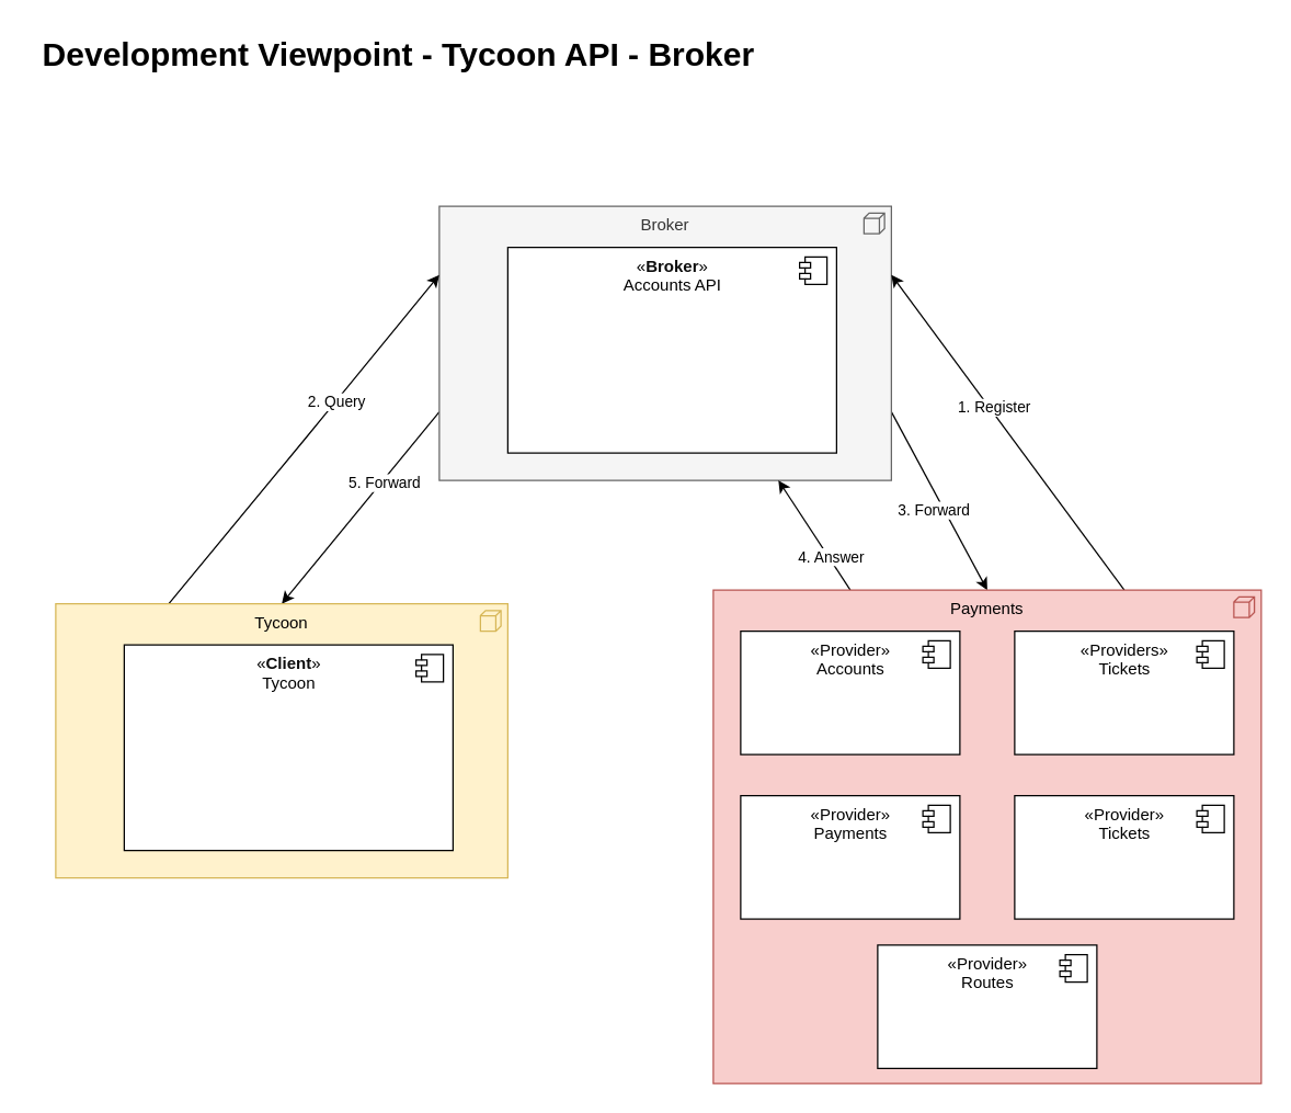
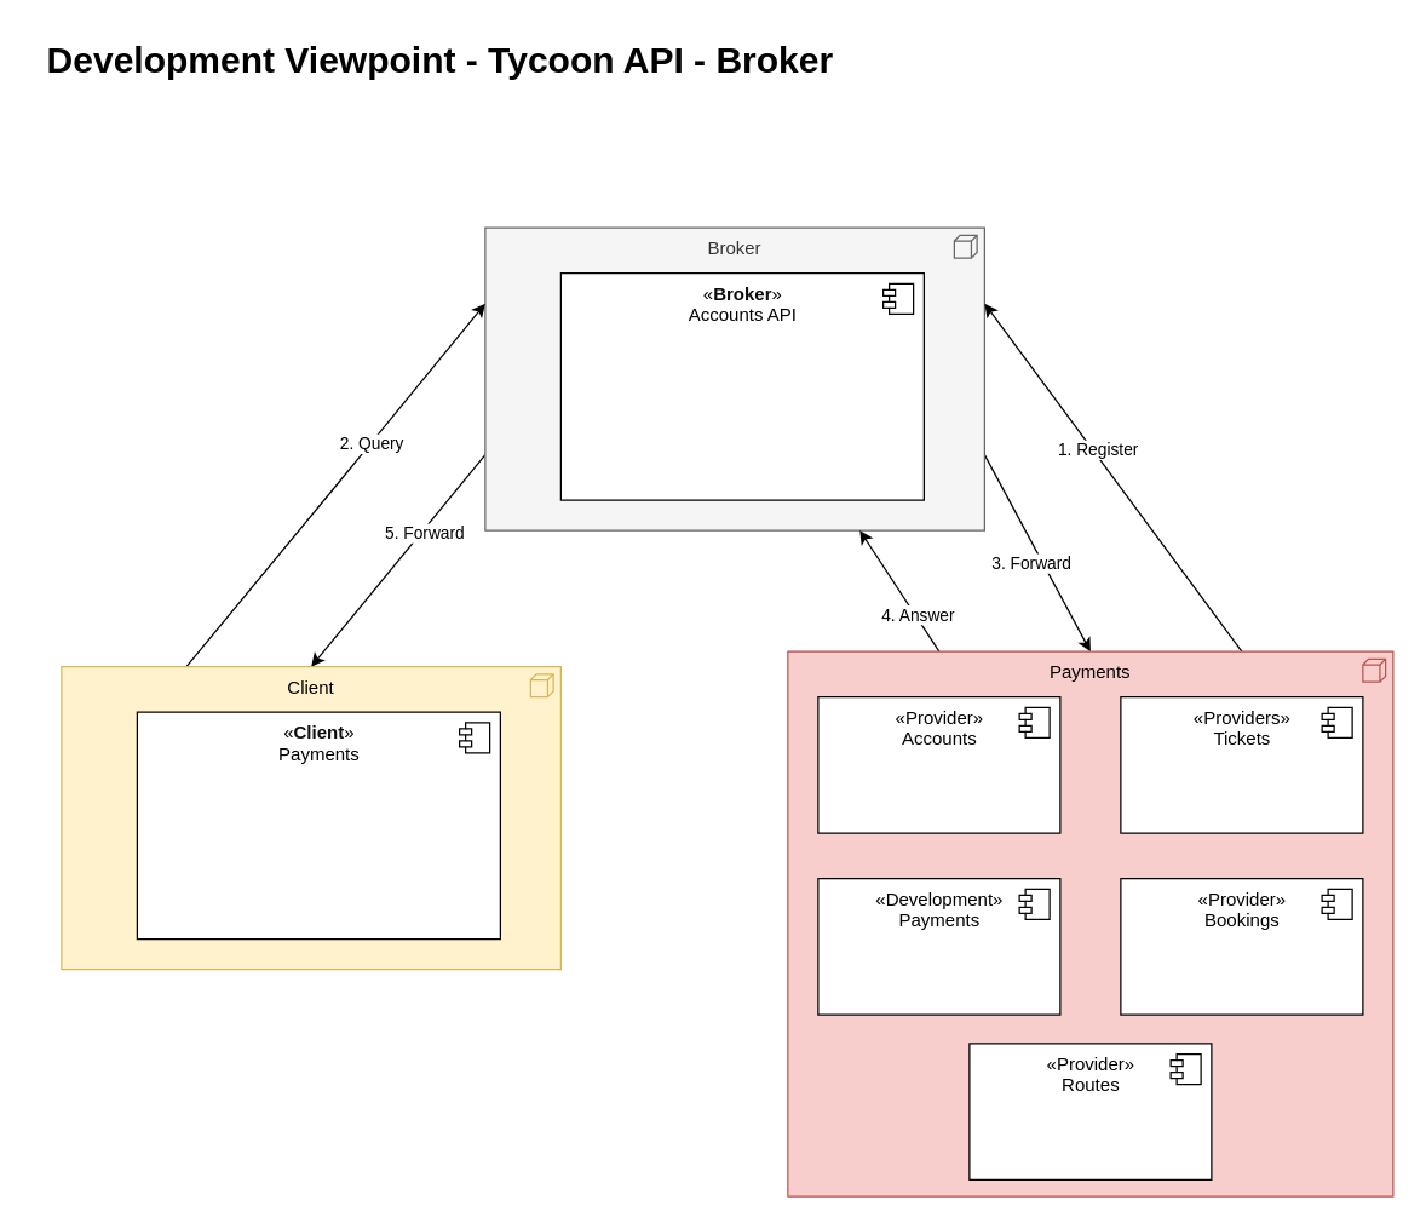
- <mxCell id="12" value="Tycoon" style="html=1;outlineConnect=0;whiteSpace=wrap;shape=mxgraph.archimate.application;appType=node;align=center;verticalAlign=top;fillColor=#fff2cc;strokeColor=#d6b656;" vertex="1" parent="1"><mxGeometry x="40" y="440" width="330" height="200" as="geometry" /></mxCell>
+ <mxCell id="12" value="Client" style="html=1;outlineConnect=0;whiteSpace=wrap;shape=mxgraph.archimate.application;appType=node;align=center;verticalAlign=top;fillColor=#fff2cc;strokeColor=#d6b656;" vertex="1" parent="1"><mxGeometry x="40" y="440" width="330" height="200" as="geometry" /></mxCell>
- <mxCell id="13" value="&lt;font style=&quot;font-size: 12px;&quot;&gt;«&lt;span style=&quot;color: rgb(13, 13, 13); font-weight: 600; text-align: left; background-color: rgb(255, 255, 255);&quot;&gt;Client&lt;/span&gt;»&lt;br&gt;&lt;/font&gt;&lt;span style=&quot;&quot;&gt;Tycoon&lt;/span&gt;" style="html=1;dropTarget=0;verticalAlign=top;" vertex="1" parent="1"><mxGeometry x="90" y="470" width="240" height="150" as="geometry" /></mxCell>
+ <mxCell id="13" value="&lt;font style=&quot;font-size: 12px;&quot;&gt;«&lt;span style=&quot;color: rgb(13, 13, 13); font-weight: 600; text-align: left; background-color: rgb(255, 255, 255);&quot;&gt;Client&lt;/span&gt;»&lt;br&gt;&lt;/font&gt;&lt;span style=&quot;&quot;&gt;Payments&lt;/span&gt;" style="html=1;dropTarget=0;verticalAlign=top;" vertex="1" parent="1"><mxGeometry x="90" y="470" width="240" height="150" as="geometry" /></mxCell>
- <mxCell id="24" value="&lt;font style=&quot;font-size: 12px;&quot;&gt;«&lt;span style=&quot;&quot;&gt;Provider&lt;/span&gt;»&lt;br&gt;&lt;/font&gt;&lt;span style=&quot;&quot;&gt;Payments&lt;/span&gt;" style="html=1;dropTarget=0;verticalAlign=top;" vertex="1" parent="1"><mxGeometry x="540" y="580" width="160" height="90" as="geometry" /></mxCell>
+ <mxCell id="24" value="&lt;font style=&quot;font-size: 12px;&quot;&gt;«&lt;span style=&quot;&quot;&gt;Development&lt;/span&gt;»&lt;br&gt;&lt;/font&gt;&lt;span style=&quot;&quot;&gt;Payments&lt;/span&gt;" style="html=1;dropTarget=0;verticalAlign=top;" vertex="1" parent="1"><mxGeometry x="540" y="580" width="160" height="90" as="geometry" /></mxCell>
- <mxCell id="26" value="&lt;font style=&quot;font-size: 12px;&quot;&gt;«&lt;span style=&quot;&quot;&gt;Provider&lt;/span&gt;»&lt;br&gt;&lt;/font&gt;&lt;span style=&quot;&quot;&gt;Tickets&lt;/span&gt;" style="html=1;dropTarget=0;verticalAlign=top;" vertex="1" parent="1"><mxGeometry x="740" y="580" width="160" height="90" as="geometry" /></mxCell>
+ <mxCell id="26" value="&lt;font style=&quot;font-size: 12px;&quot;&gt;«&lt;span style=&quot;&quot;&gt;Provider&lt;/span&gt;»&lt;br&gt;&lt;/font&gt;&lt;span style=&quot;&quot;&gt;Bookings&lt;/span&gt;" style="html=1;dropTarget=0;verticalAlign=top;" vertex="1" parent="1"><mxGeometry x="740" y="580" width="160" height="90" as="geometry" /></mxCell>
